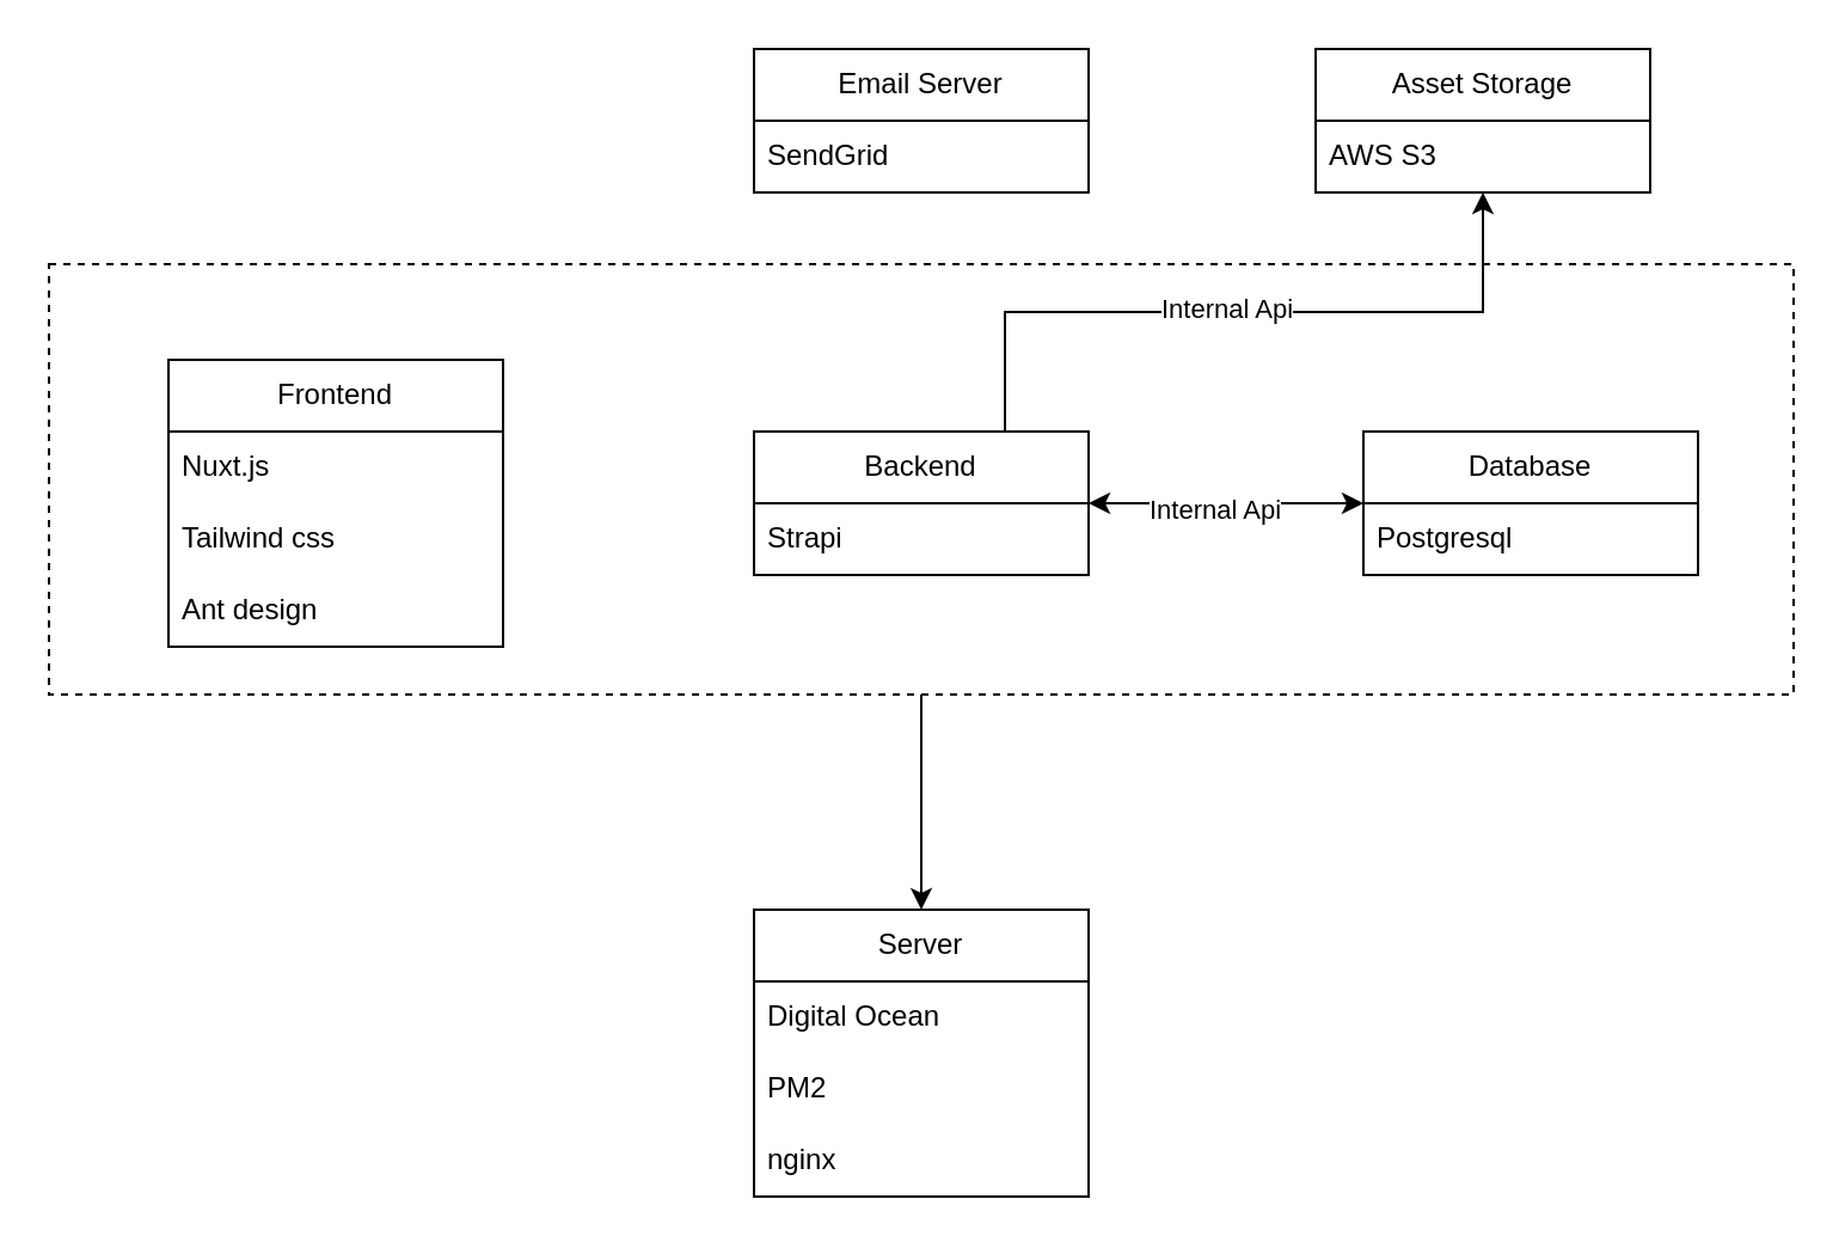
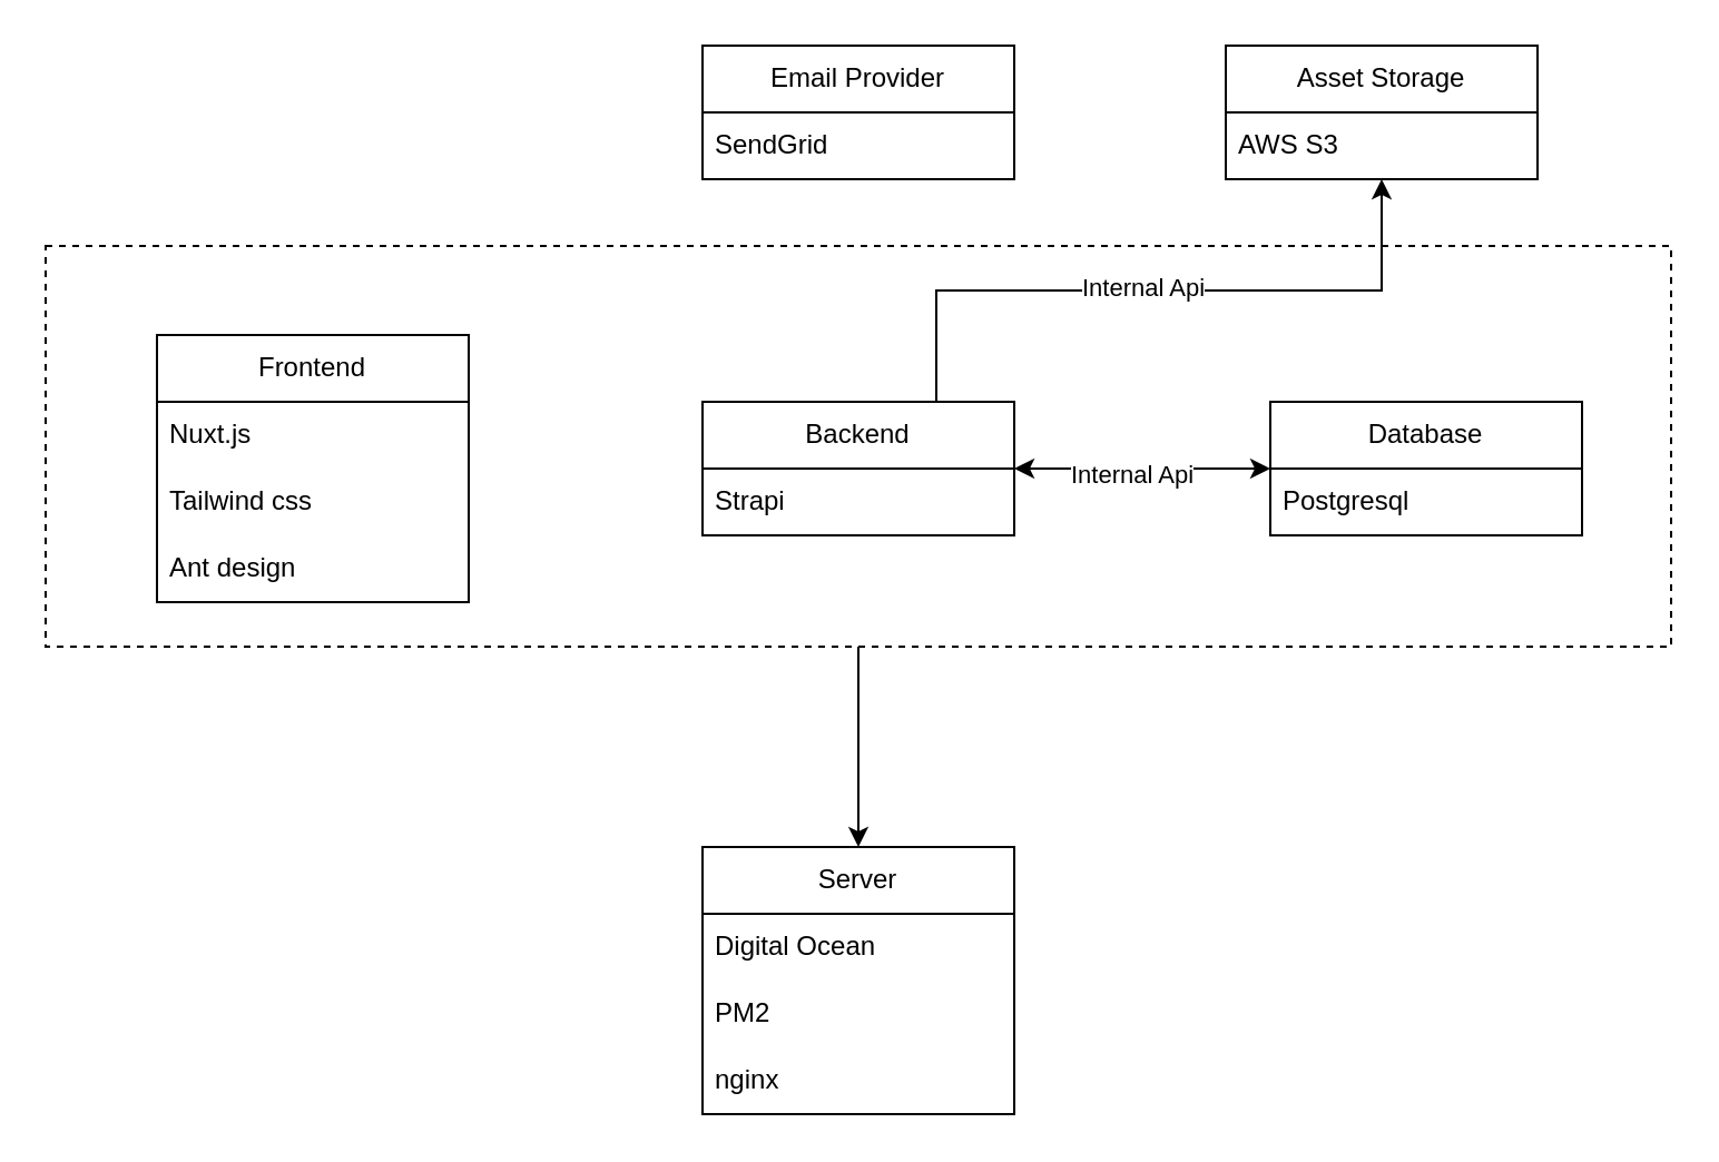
- <mxCell id="14" value="Email Server" style="swimlane;fontStyle=0;childLayout=stackLayout;horizontal=1;startSize=30;horizontalStack=0;resizeParent=1;resizeParentMax=0;resizeLast=0;collapsible=1;marginBottom=0;whiteSpace=wrap;html=1;" parent="1" vertex="1"><mxGeometry x="315" y="20" width="140" height="60" as="geometry" /></mxCell>
+ <mxCell id="14" value="Email Provider" style="swimlane;fontStyle=0;childLayout=stackLayout;horizontal=1;startSize=30;horizontalStack=0;resizeParent=1;resizeParentMax=0;resizeLast=0;collapsible=1;marginBottom=0;whiteSpace=wrap;html=1;" parent="1" vertex="1"><mxGeometry x="315" y="20" width="140" height="60" as="geometry" /></mxCell>
